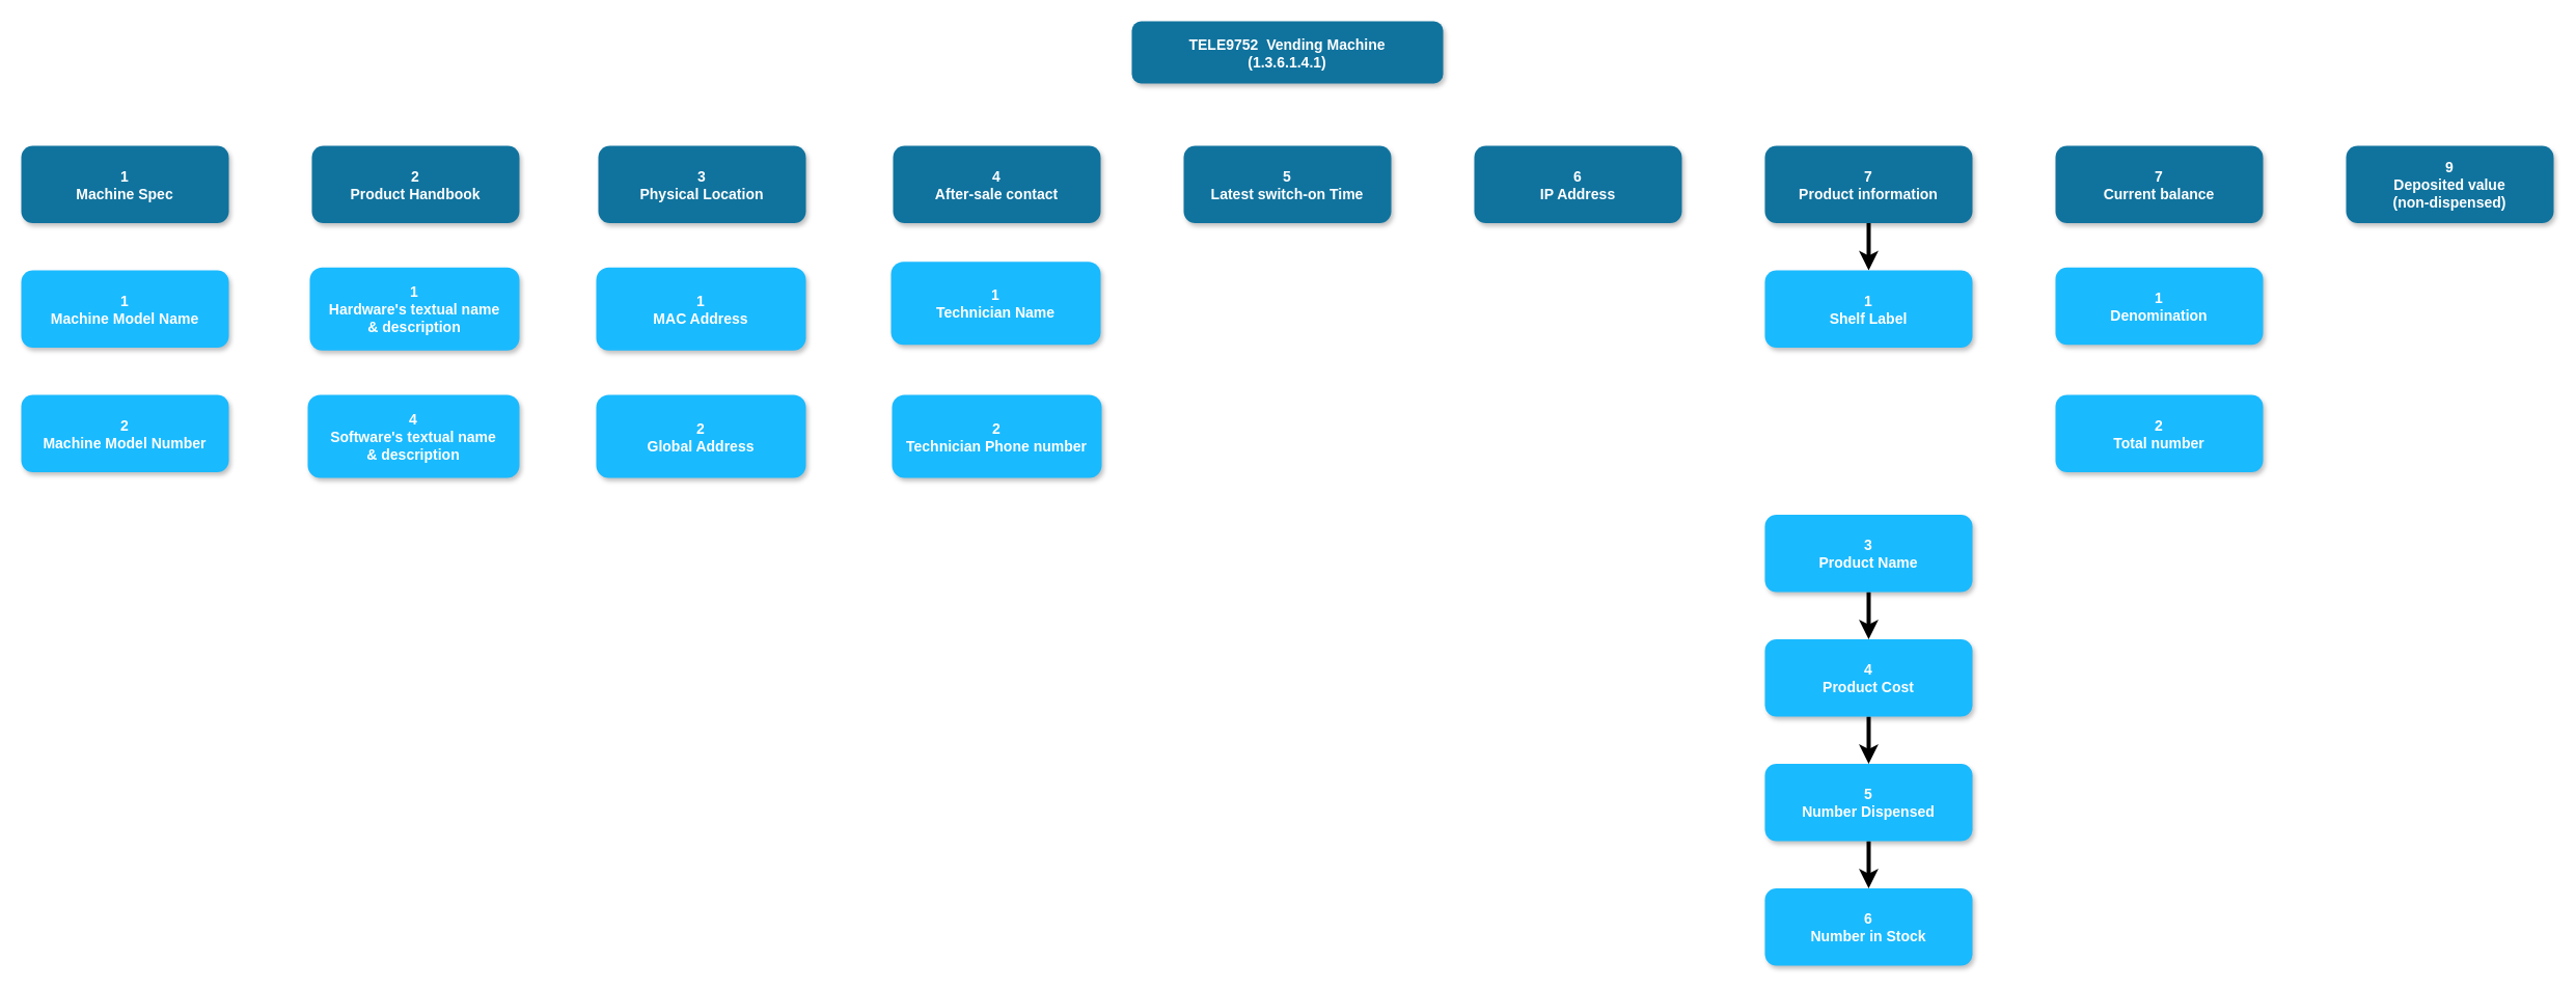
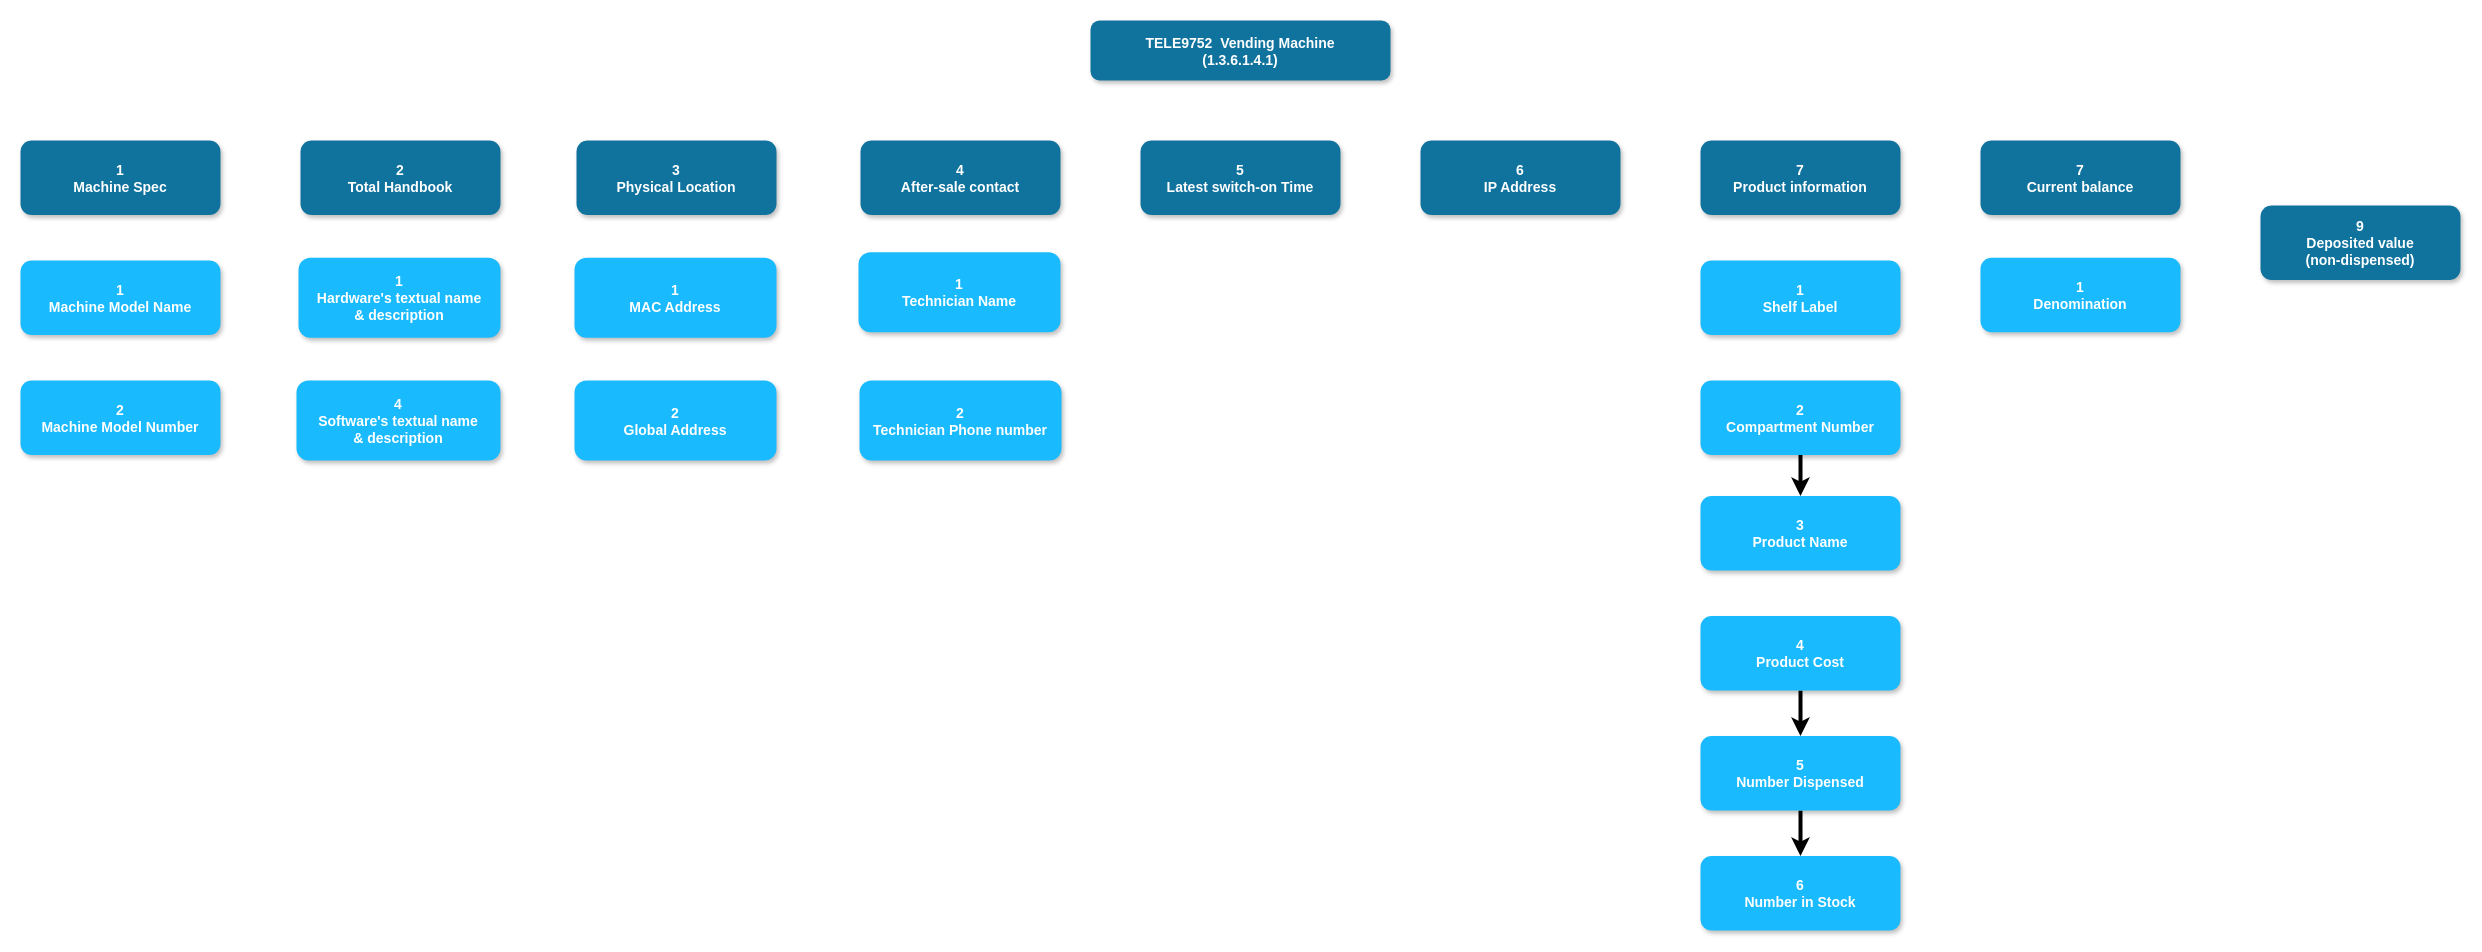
- <mxCell id="6" value="2&#10;Product Handbook" style="rounded=1;fillColor=#10739E;strokeColor=none;shadow=1;gradientColor=none;fontStyle=1;fontColor=#FFFFFF;fontSize=14;" vertex="1" parent="1"><mxGeometry x="300" y="140" width="200" height="74.5" as="geometry" /></mxCell>
+ <mxCell id="6" value="2&#10;Total Handbook" style="rounded=1;fillColor=#10739E;strokeColor=none;shadow=1;gradientColor=none;fontStyle=1;fontColor=#FFFFFF;fontSize=14;" vertex="1" parent="1"><mxGeometry x="300" y="140" width="200" height="74.5" as="geometry" /></mxCell>
- <mxCell id="30" value="9&#10;Deposited value&#10;(non-dispensed)" style="rounded=1;fillColor=#10739E;strokeColor=none;shadow=1;gradientColor=none;fontStyle=1;fontColor=#FFFFFF;fontSize=14;" vertex="1" parent="1"><mxGeometry x="2260" y="140" width="200" height="74.5" as="geometry" /></mxCell>
+ <mxCell id="30" value="9&#10;Deposited value&#10;(non-dispensed)" style="rounded=1;fillColor=#10739E;strokeColor=none;shadow=1;gradientColor=none;fontStyle=1;fontColor=#FFFFFF;fontSize=14;" vertex="1" parent="1"><mxGeometry x="2260" y="205" width="200" height="74.5" as="geometry" /></mxCell>
- <mxCell id="15" value="" style="edgeStyle=orthogonalEdgeStyle;rounded=0;orthogonalLoop=1;jettySize=auto;html=1;strokeWidth=4;" edge="1" parent="1" source="16" target="17"><mxGeometry relative="1" as="geometry" /></mxCell>
+ <mxCell id="19" value="2&#10;Compartment Number" style="rounded=1;fillColor=#1ABAFF;strokeColor=none;shadow=1;gradientColor=none;fontStyle=1;fontColor=#FFFFFF;fontSize=14;" vertex="1" parent="1"><mxGeometry x="1700" y="380" width="200" height="74.5" as="geometry" /></mxCell>
- <mxCell id="29" value="2&#10;Total number" style="rounded=1;fillColor=#1ABAFF;strokeColor=none;shadow=1;gradientColor=none;fontStyle=1;fontColor=#FFFFFF;fontSize=14;" vertex="1" parent="1"><mxGeometry x="1980" y="380" width="200" height="74.5" as="geometry" /></mxCell>
+ <mxCell id="18" style="edgeStyle=orthogonalEdgeStyle;rounded=1;orthogonalLoop=1;jettySize=auto;html=1;exitX=0.5;exitY=1;exitDx=0;exitDy=0;entryX=0.5;entryY=0;entryDx=0;entryDy=0;strokeColor=#000000;strokeWidth=4;endArrow=classic;endFill=1;" edge="1" parent="1" source="19" target="21"><mxGeometry relative="1" as="geometry" /></mxCell>
- <mxCell id="20" style="edgeStyle=orthogonalEdgeStyle;rounded=1;orthogonalLoop=1;jettySize=auto;html=1;exitX=0.5;exitY=1;exitDx=0;exitDy=0;entryX=0.5;entryY=0;entryDx=0;entryDy=0;strokeColor=#000000;strokeWidth=4;endArrow=classic;endFill=1;" edge="1" parent="1" source="21" target="23"><mxGeometry relative="1" as="geometry" /></mxCell>
